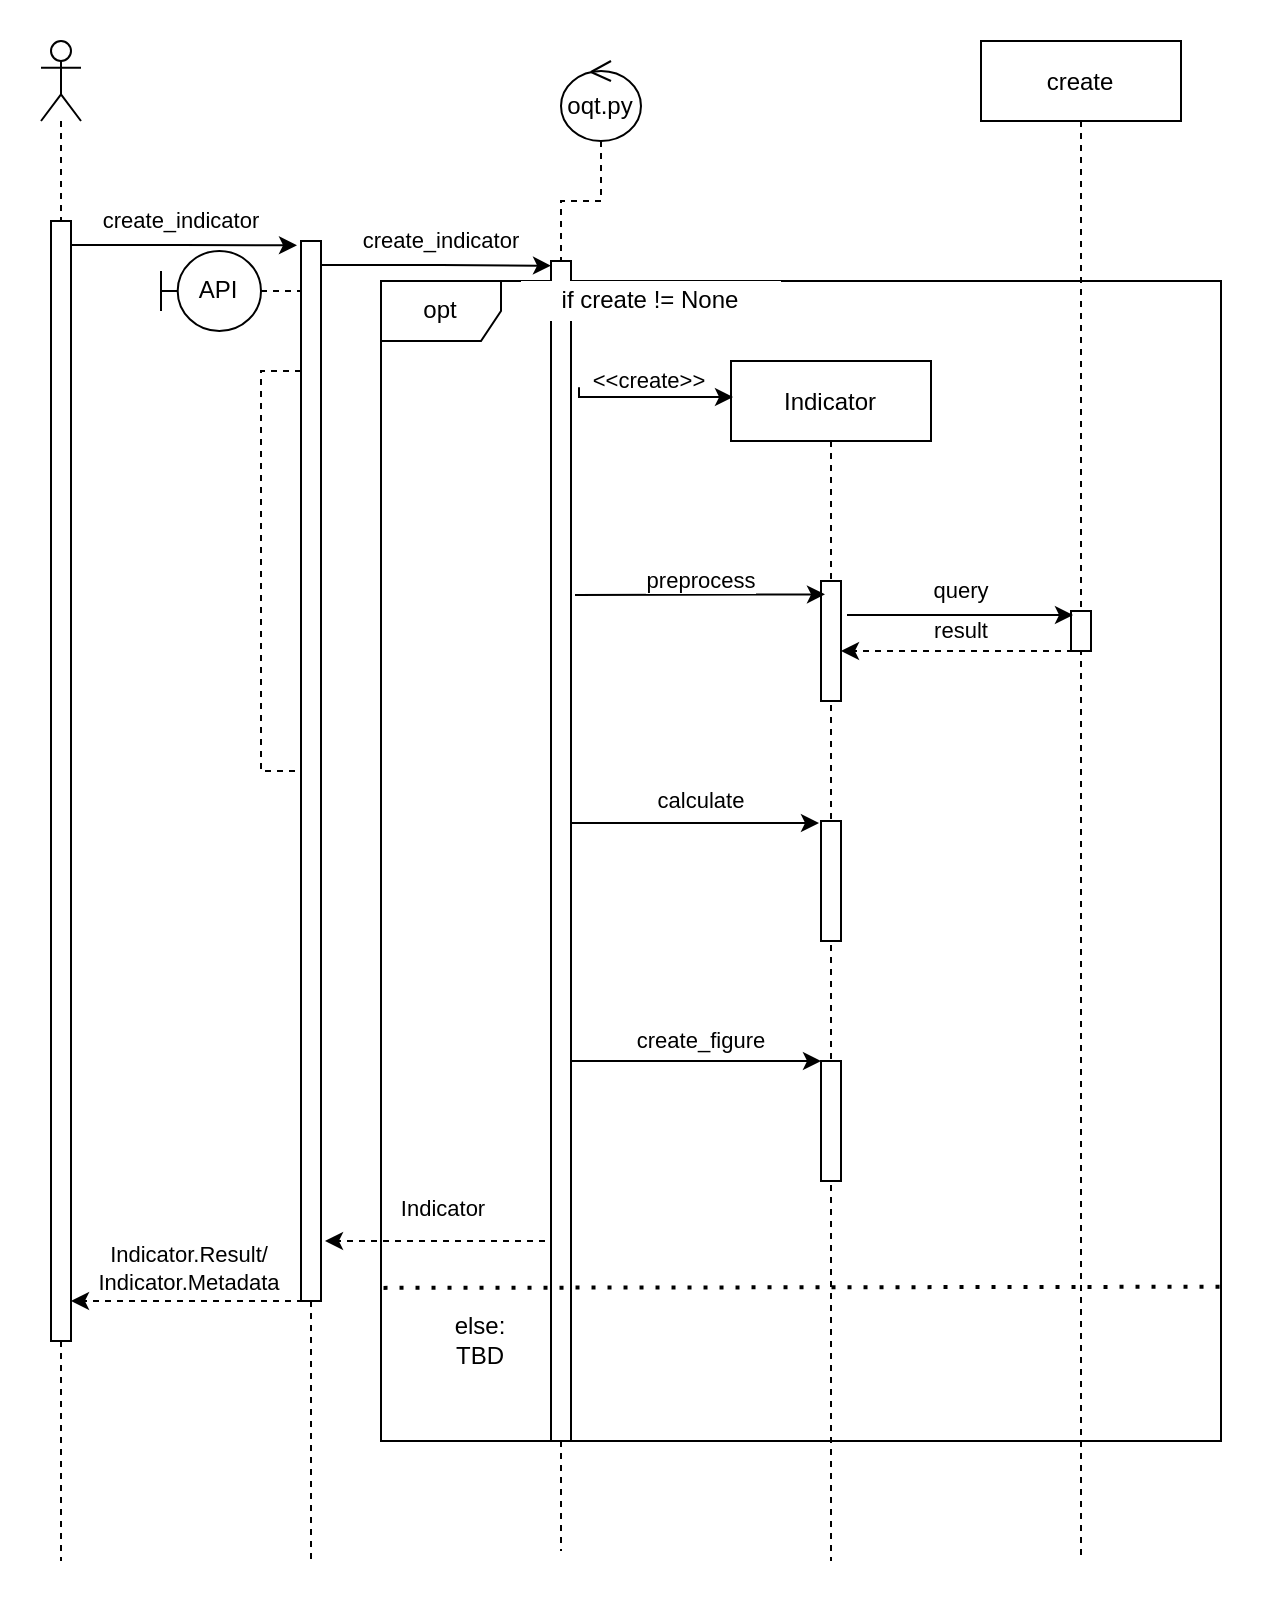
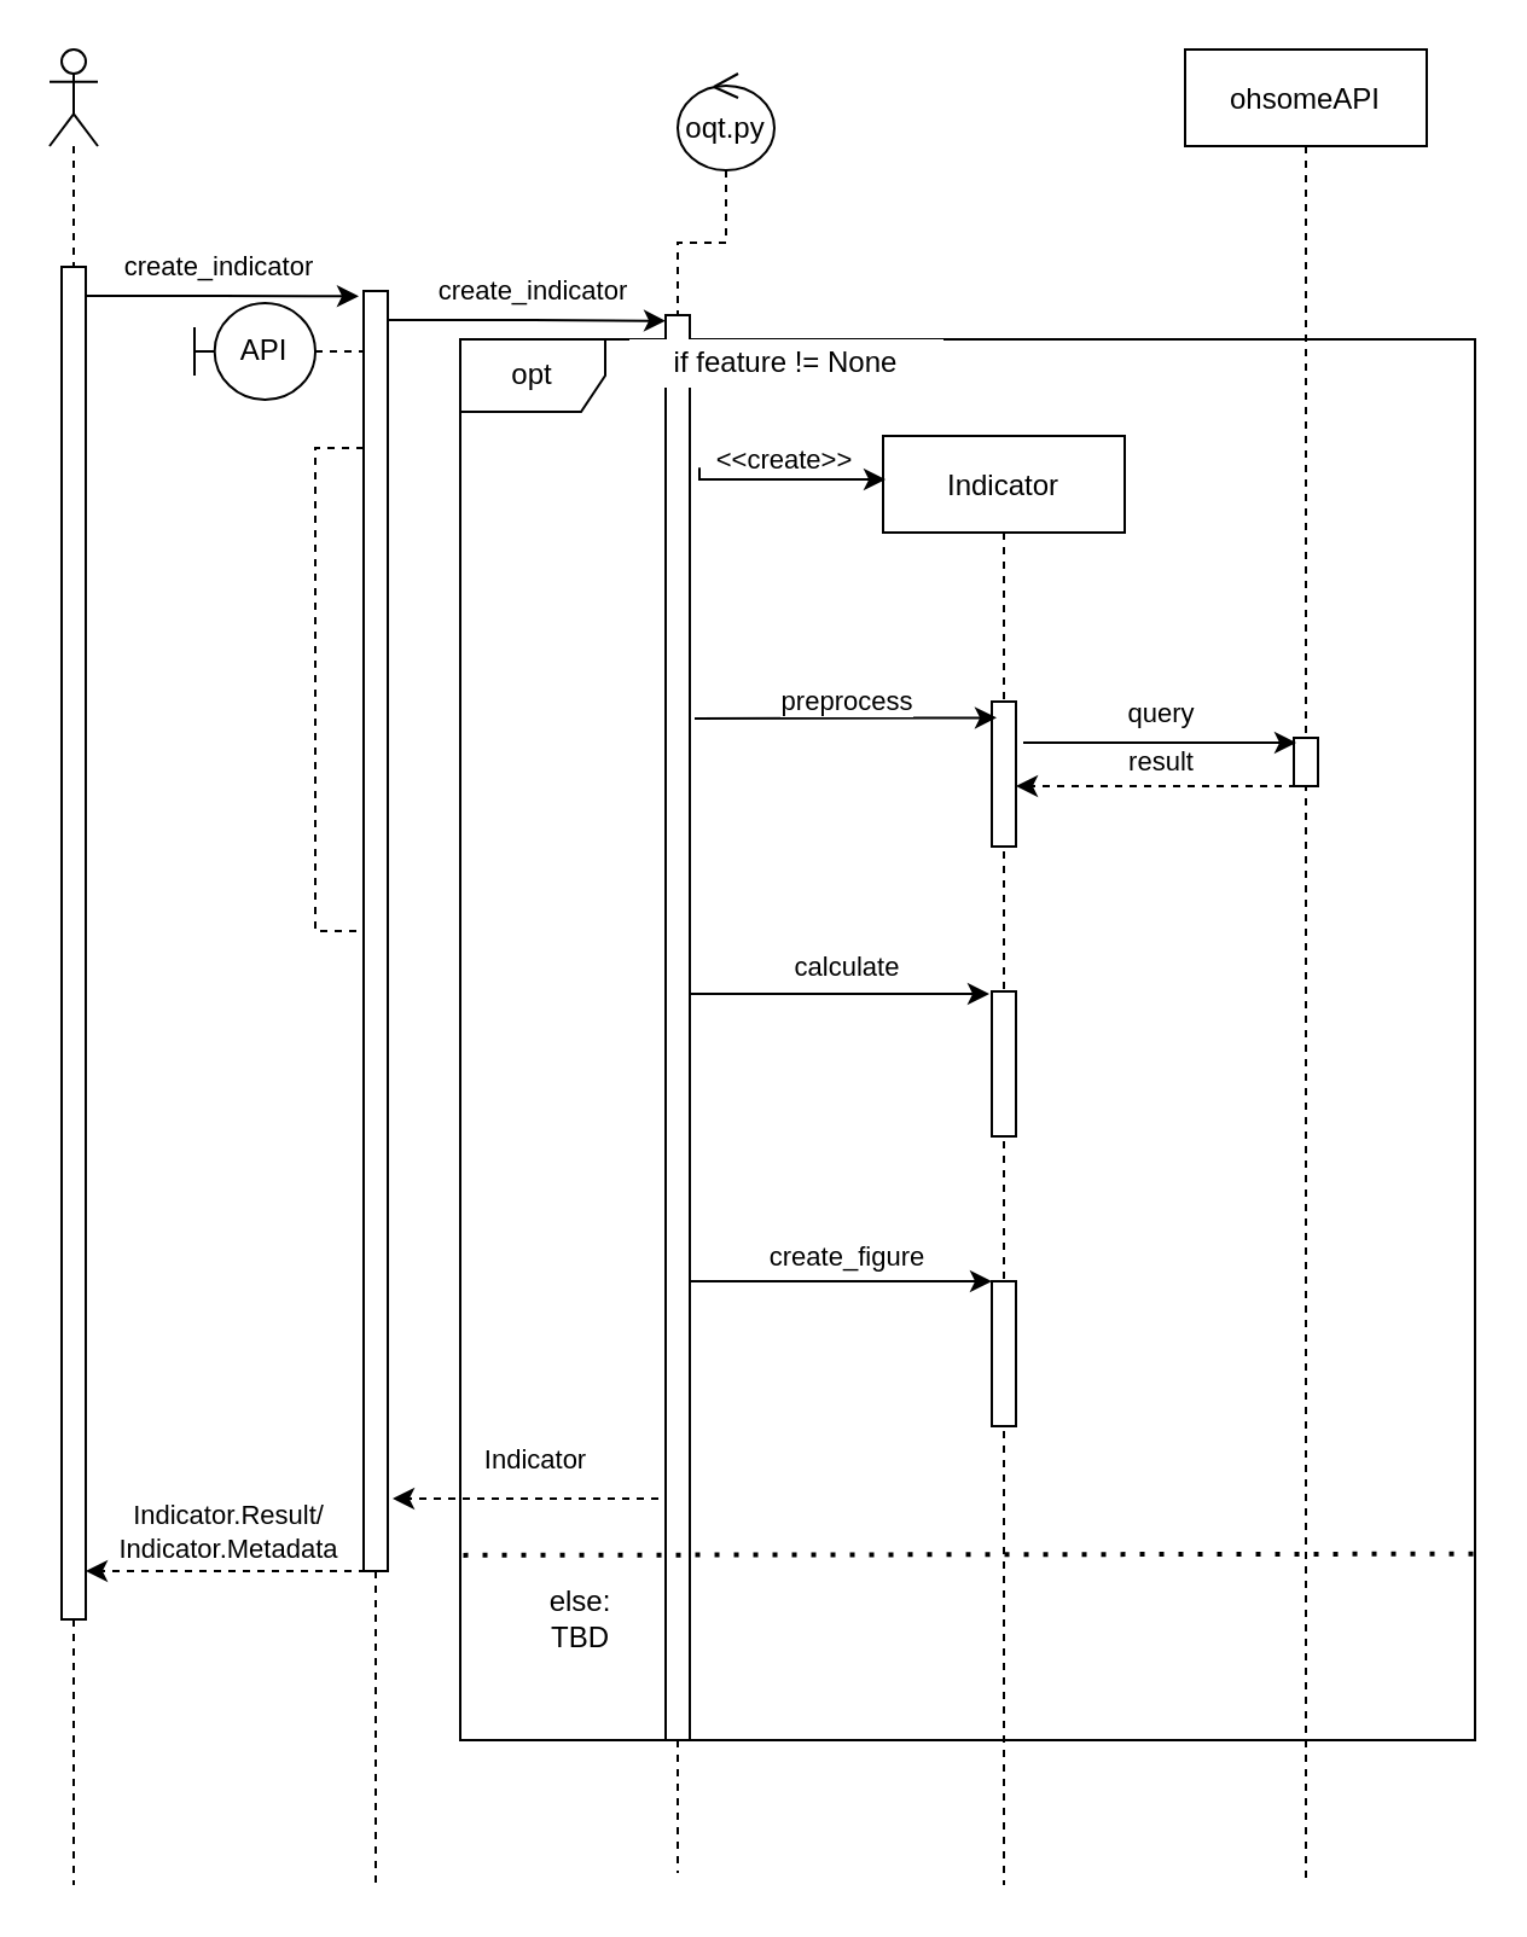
- <mxCell id="13" value="create" style="shape=umlLifeline;perimeter=lifelinePerimeter;container=1;collapsible=0;recursiveResize=0;rounded=0;shadow=0;strokeWidth=1;glass=0;sketch=0;" parent="1" vertex="1"><mxGeometry x="490" y="20" width="100" height="760" as="geometry" /></mxCell>
+ <mxCell id="13" value="ohsomeAPI" style="shape=umlLifeline;perimeter=lifelinePerimeter;container=1;collapsible=0;recursiveResize=0;rounded=0;shadow=0;strokeWidth=1;glass=0;sketch=0;" parent="1" vertex="1"><mxGeometry x="490" y="20" width="100" height="760" as="geometry" /></mxCell>
- <mxCell id="30" value="if create != None" style="text;html=1;align=center;verticalAlign=middle;whiteSpace=wrap;rounded=0;shadow=0;glass=0;sketch=0;fillColor=#ffffff;" parent="1" vertex="1"><mxGeometry x="260" y="140" width="130" height="20" as="geometry" /></mxCell>
+ <mxCell id="30" value="if feature != None" style="text;html=1;align=center;verticalAlign=middle;whiteSpace=wrap;rounded=0;shadow=0;glass=0;sketch=0;fillColor=#ffffff;" parent="1" vertex="1"><mxGeometry x="260" y="140" width="130" height="20" as="geometry" /></mxCell>
